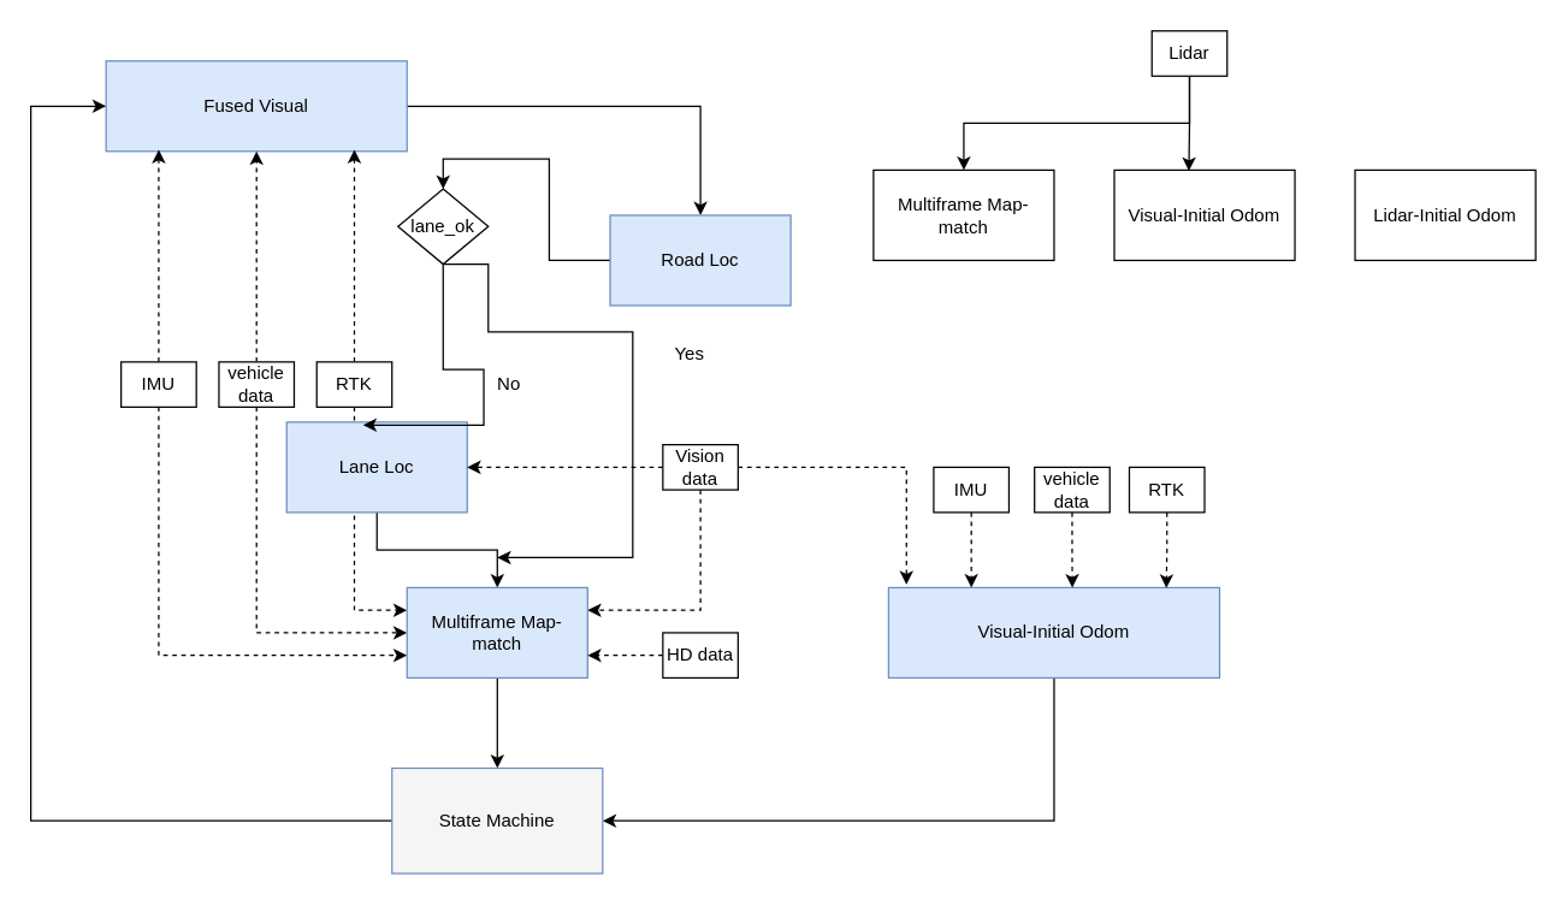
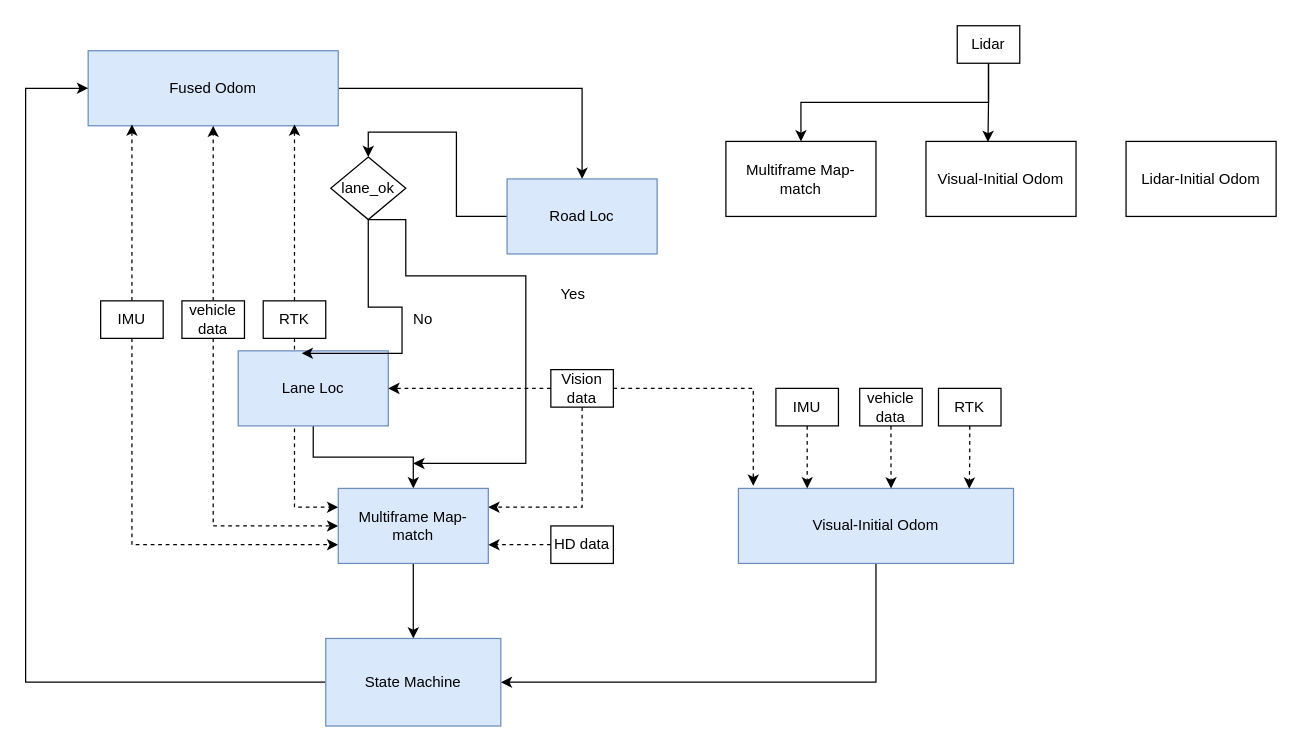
- <mxCell id="3" value="Fused Visual" style="rounded=0;whiteSpace=wrap;html=1;fillColor=#dae8fc;strokeColor=#6c8ebf;" parent="1" vertex="1"><mxGeometry x="70" y="40" width="200" height="60" as="geometry" /></mxCell>
+ <mxCell id="3" value="Fused Odom" style="rounded=0;whiteSpace=wrap;html=1;fillColor=#dae8fc;strokeColor=#6c8ebf;" parent="1" vertex="1"><mxGeometry x="70" y="40" width="200" height="60" as="geometry" /></mxCell>
- <mxCell id="38" value="State Machine" style="rounded=0;whiteSpace=wrap;html=1;fillColor=#f5f5f5;strokeColor=#6c8ebf;" parent="1" vertex="1"><mxGeometry x="260" y="510" width="140" height="70" as="geometry" /></mxCell>
+ <mxCell id="38" value="State Machine" style="rounded=0;whiteSpace=wrap;html=1;fillColor=#dae8fc;strokeColor=#6c8ebf;" parent="1" vertex="1"><mxGeometry x="260" y="510" width="140" height="70" as="geometry" /></mxCell>
